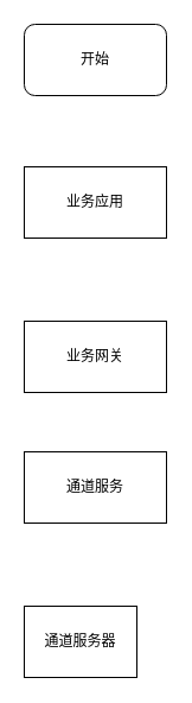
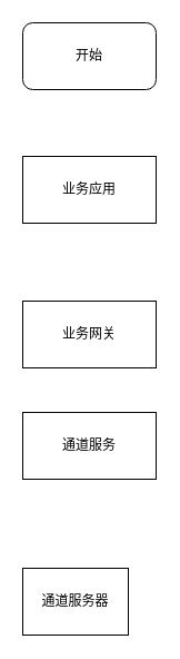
- <mxCell id="5" value="&lt;span&gt;通道服务&lt;/span&gt;" style="rounded=0;whiteSpace=wrap;html=1;" vertex="1" parent="1"><mxGeometry x="20" y="380" width="120" height="60" as="geometry" /></mxCell>
+ <mxCell id="5" value="&lt;span&gt;通道服务&lt;/span&gt;" style="rounded=0;whiteSpace=wrap;html=1;" vertex="1" parent="1"><mxGeometry x="20" y="370" width="120" height="60" as="geometry" /></mxCell>
